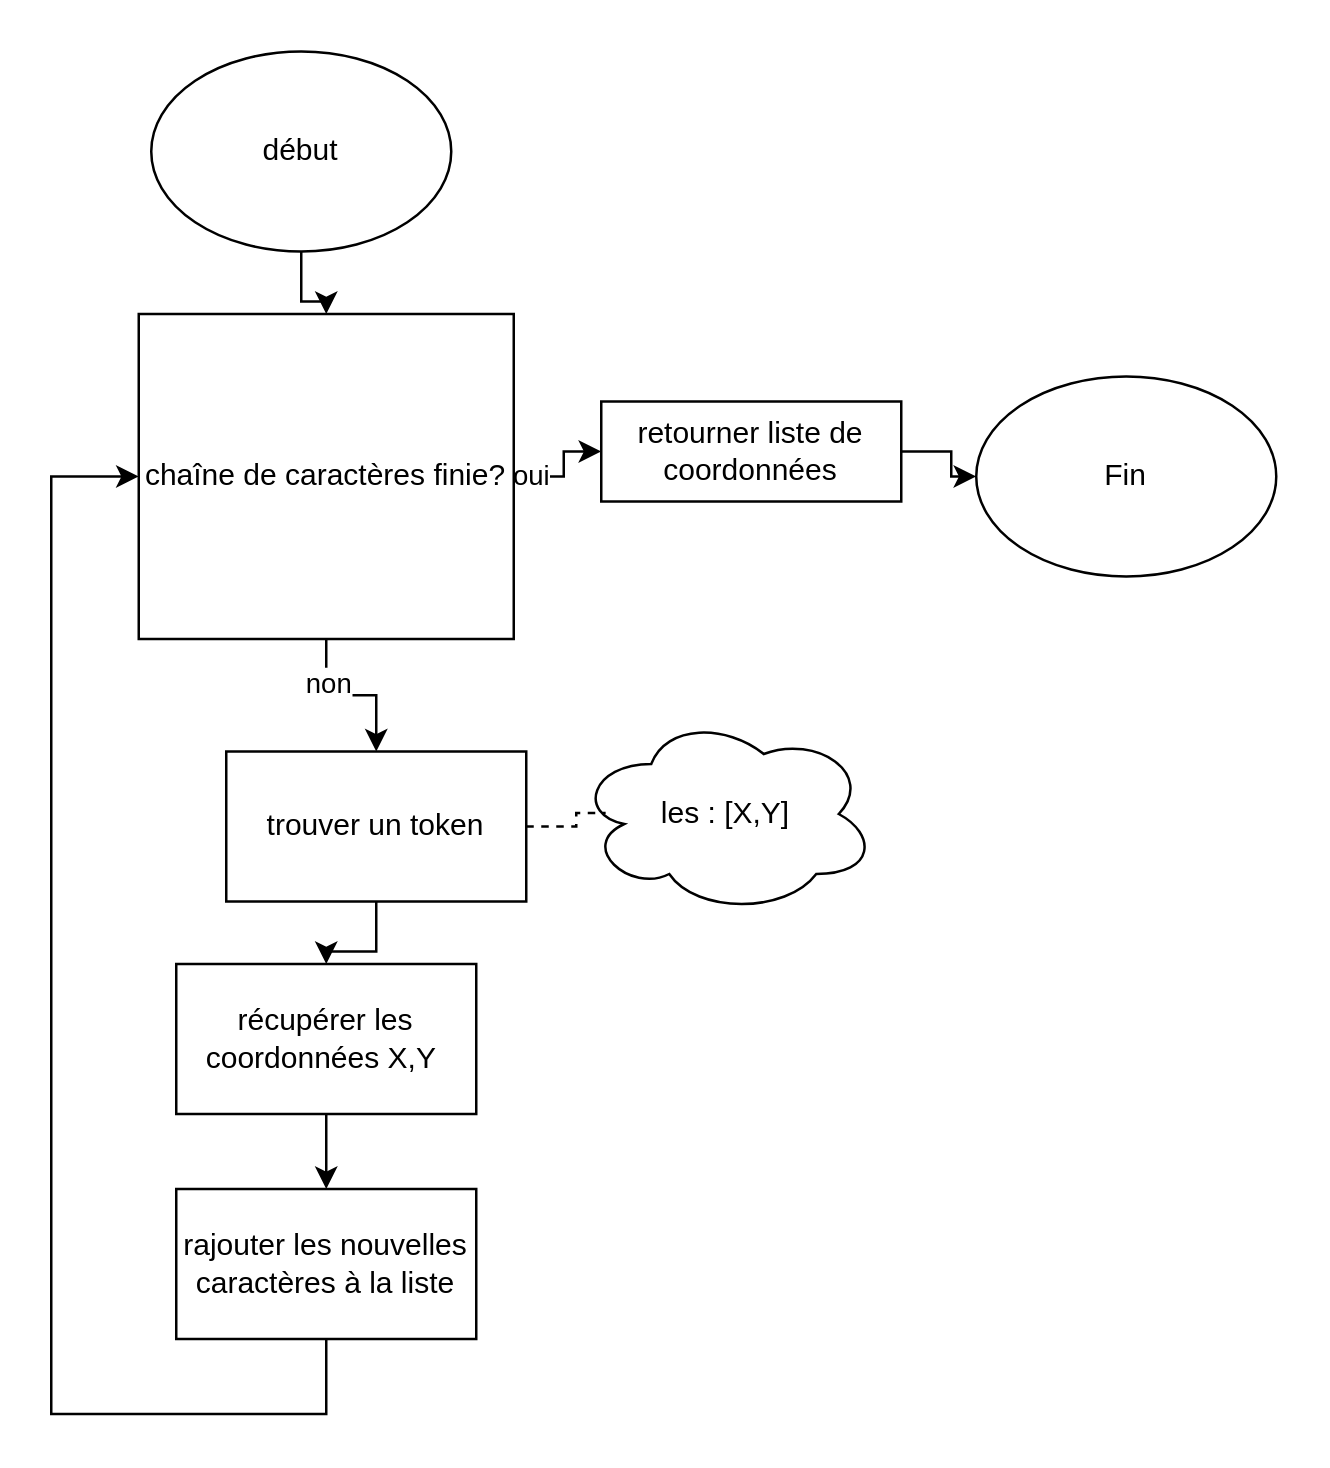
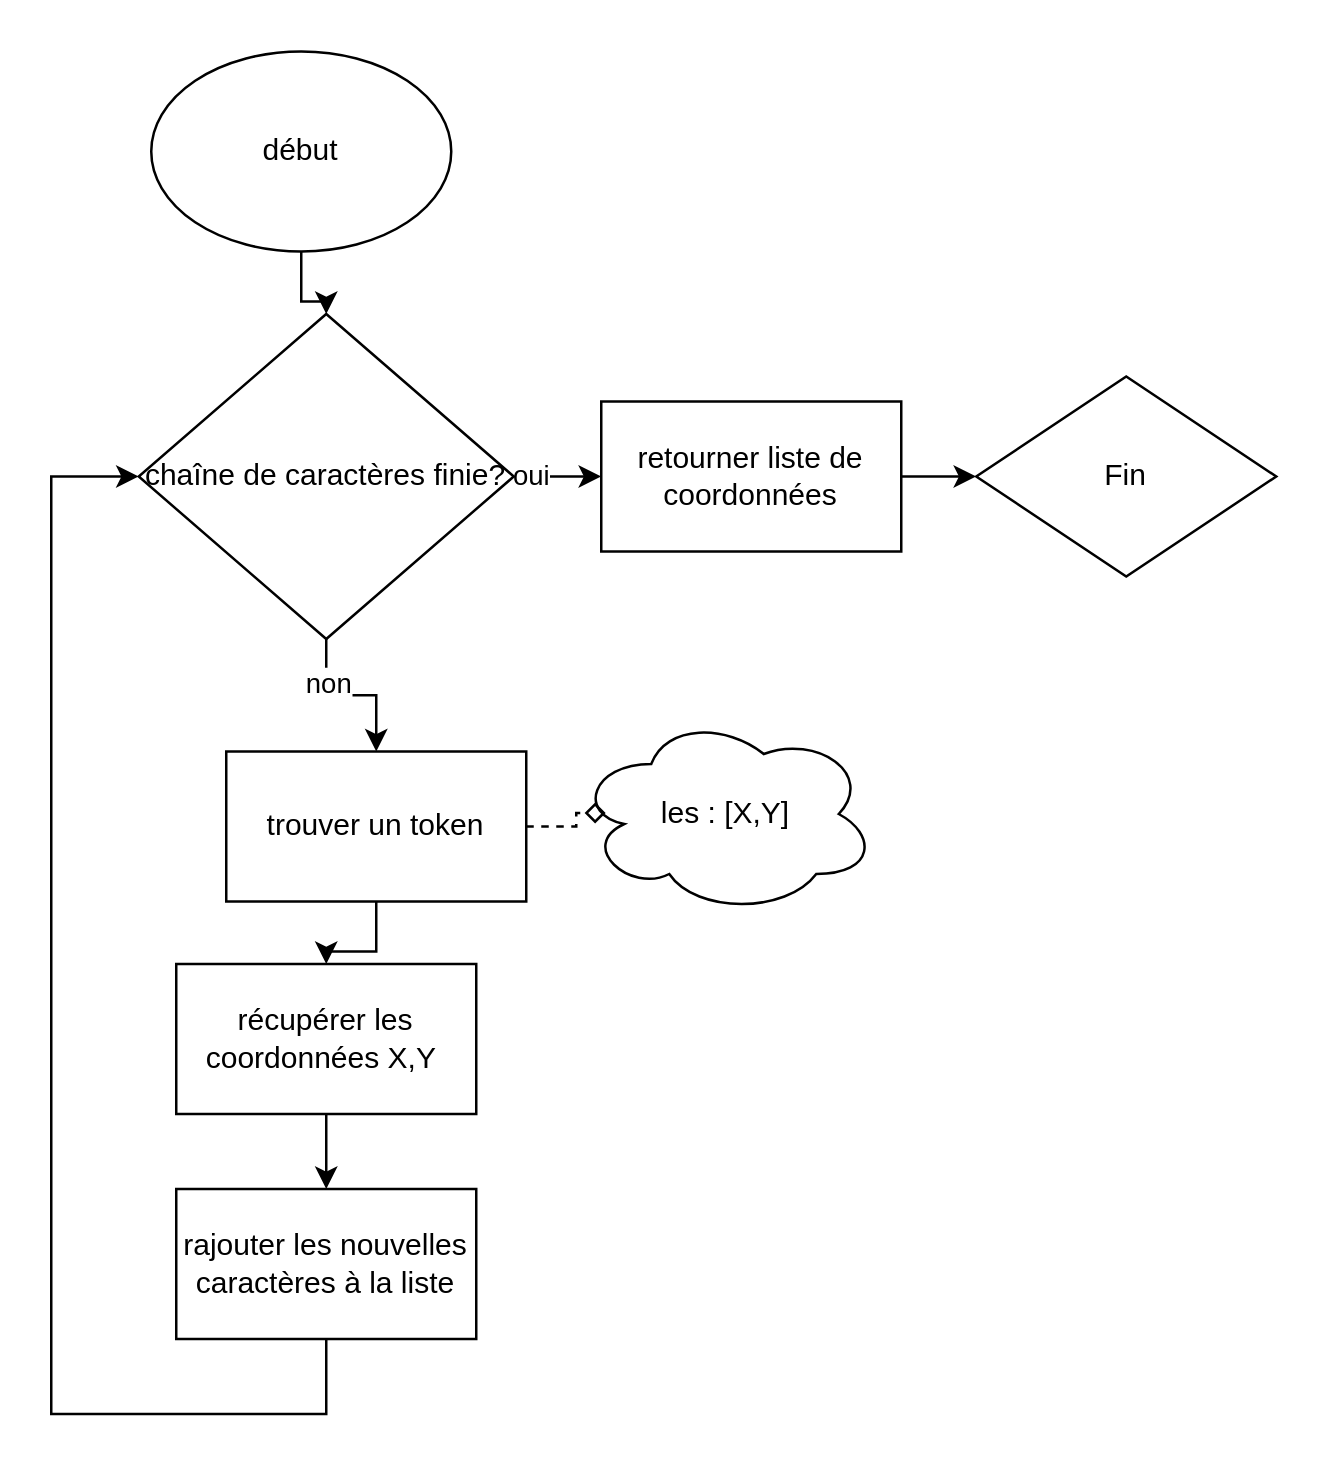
- <mxCell id="10" value="retourner liste de coordonnées" style="rounded=0;whiteSpace=wrap;html=1;" parent="1" vertex="1"><mxGeometry x="240" y="160" width="120" height="40" as="geometry" /></mxCell>
+ <mxCell id="10" value="retourner liste de coordonnées" style="rounded=0;whiteSpace=wrap;html=1;" parent="1" vertex="1"><mxGeometry x="240" y="160" width="120" height="60" as="geometry" /></mxCell>
- <mxCell id="8" value="chaîne de caractères finie?" style="whiteSpace=wrap;html=1;rounded=0;" parent="1" vertex="1"><mxGeometry x="55" y="125" width="150" height="130" as="geometry" /></mxCell>
+ <mxCell id="8" value="chaîne de caractères finie?" style="rhombus;whiteSpace=wrap;html=1;" parent="1" vertex="1"><mxGeometry x="55" y="125" width="150" height="130" as="geometry" /></mxCell>
- <mxCell id="11" value="Fin" style="ellipse;whiteSpace=wrap;html=1;" parent="1" vertex="1"><mxGeometry x="390" y="150" width="120" height="80" as="geometry" /></mxCell>
+ <mxCell id="11" value="Fin" style="rhombus;whiteSpace=wrap;html=1;" parent="1" vertex="1"><mxGeometry x="390" y="150" width="120" height="80" as="geometry" /></mxCell>
- <mxCell id="15" style="edgeStyle=orthogonalEdgeStyle;rounded=0;orthogonalLoop=1;jettySize=auto;html=1;entryX=0.098;entryY=0.495;entryDx=0;entryDy=0;entryPerimeter=0;endArrow=none;endFill=0;dashed=1;" parent="1" source="13" target="14" edge="1"><mxGeometry relative="1" as="geometry" /></mxCell>
+ <mxCell id="15" style="edgeStyle=orthogonalEdgeStyle;rounded=0;orthogonalLoop=1;jettySize=auto;html=1;entryX=0.098;entryY=0.495;entryDx=0;entryDy=0;entryPerimeter=0;endArrow=diamond;endFill=0;dashed=1;" parent="1" source="13" target="14" edge="1"><mxGeometry relative="1" as="geometry" /></mxCell>
